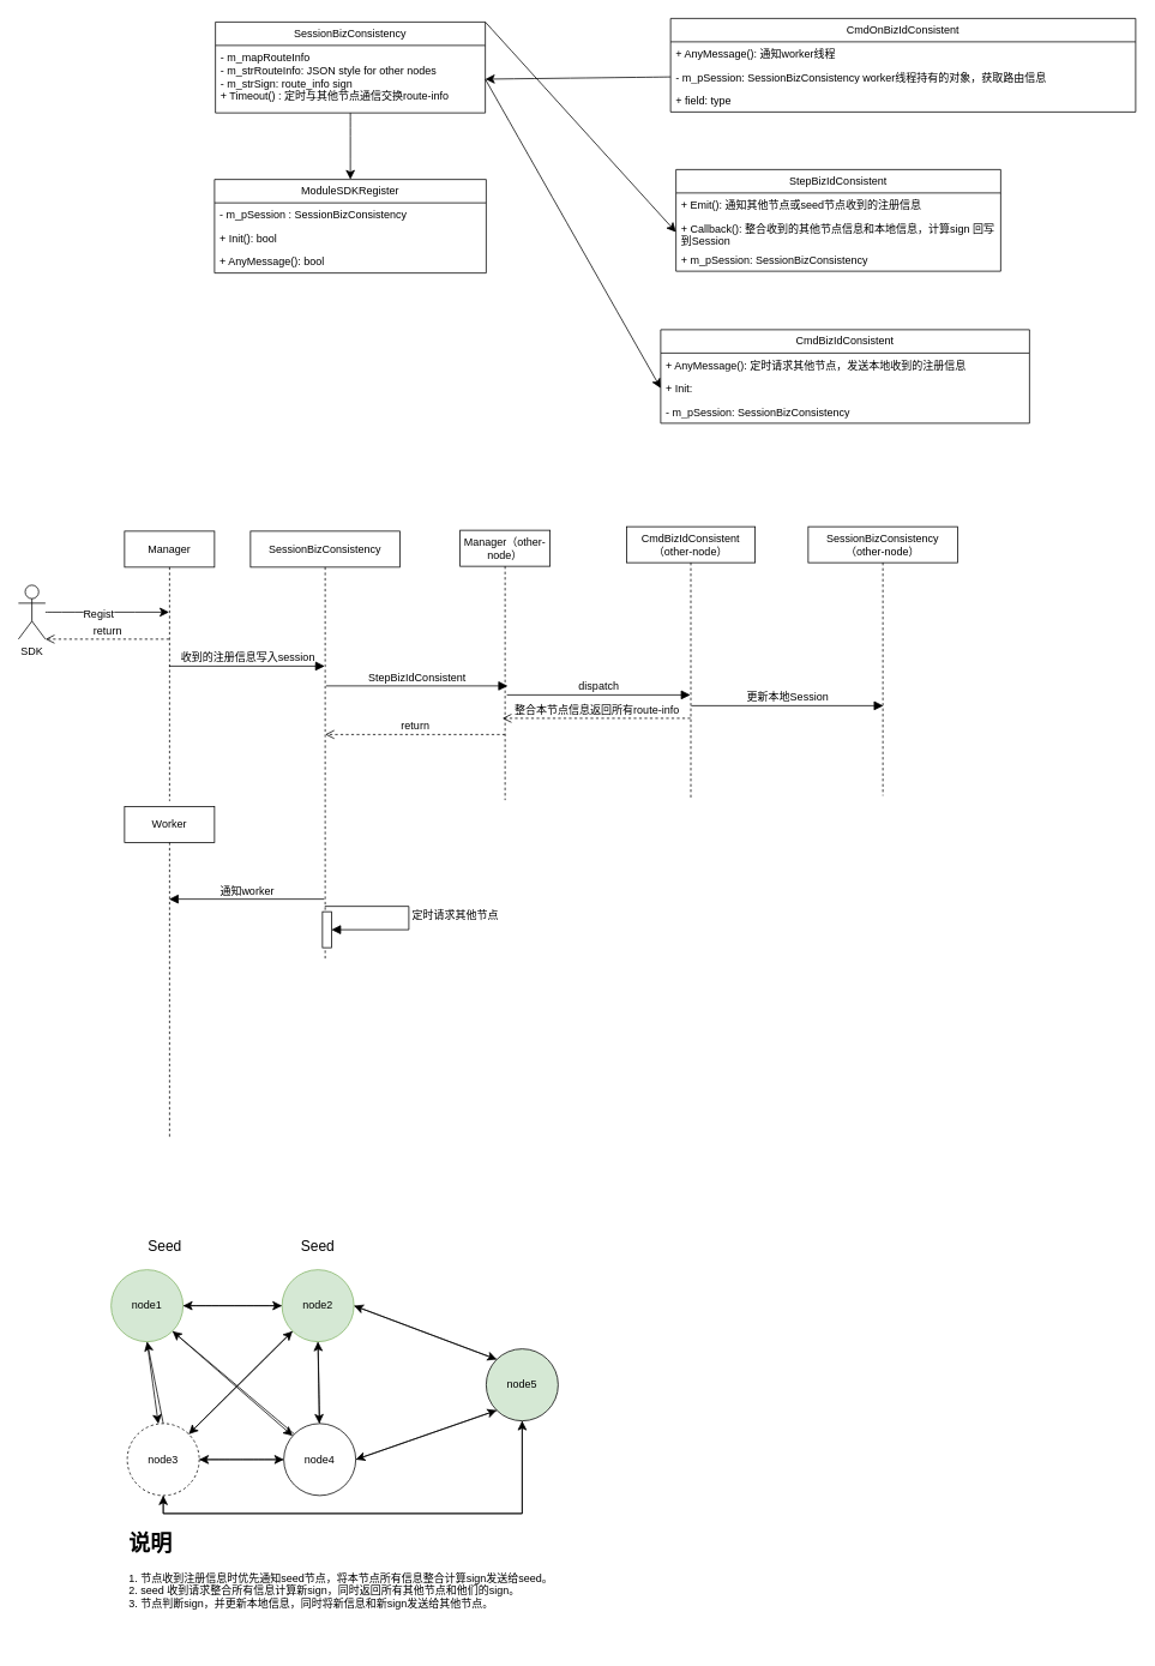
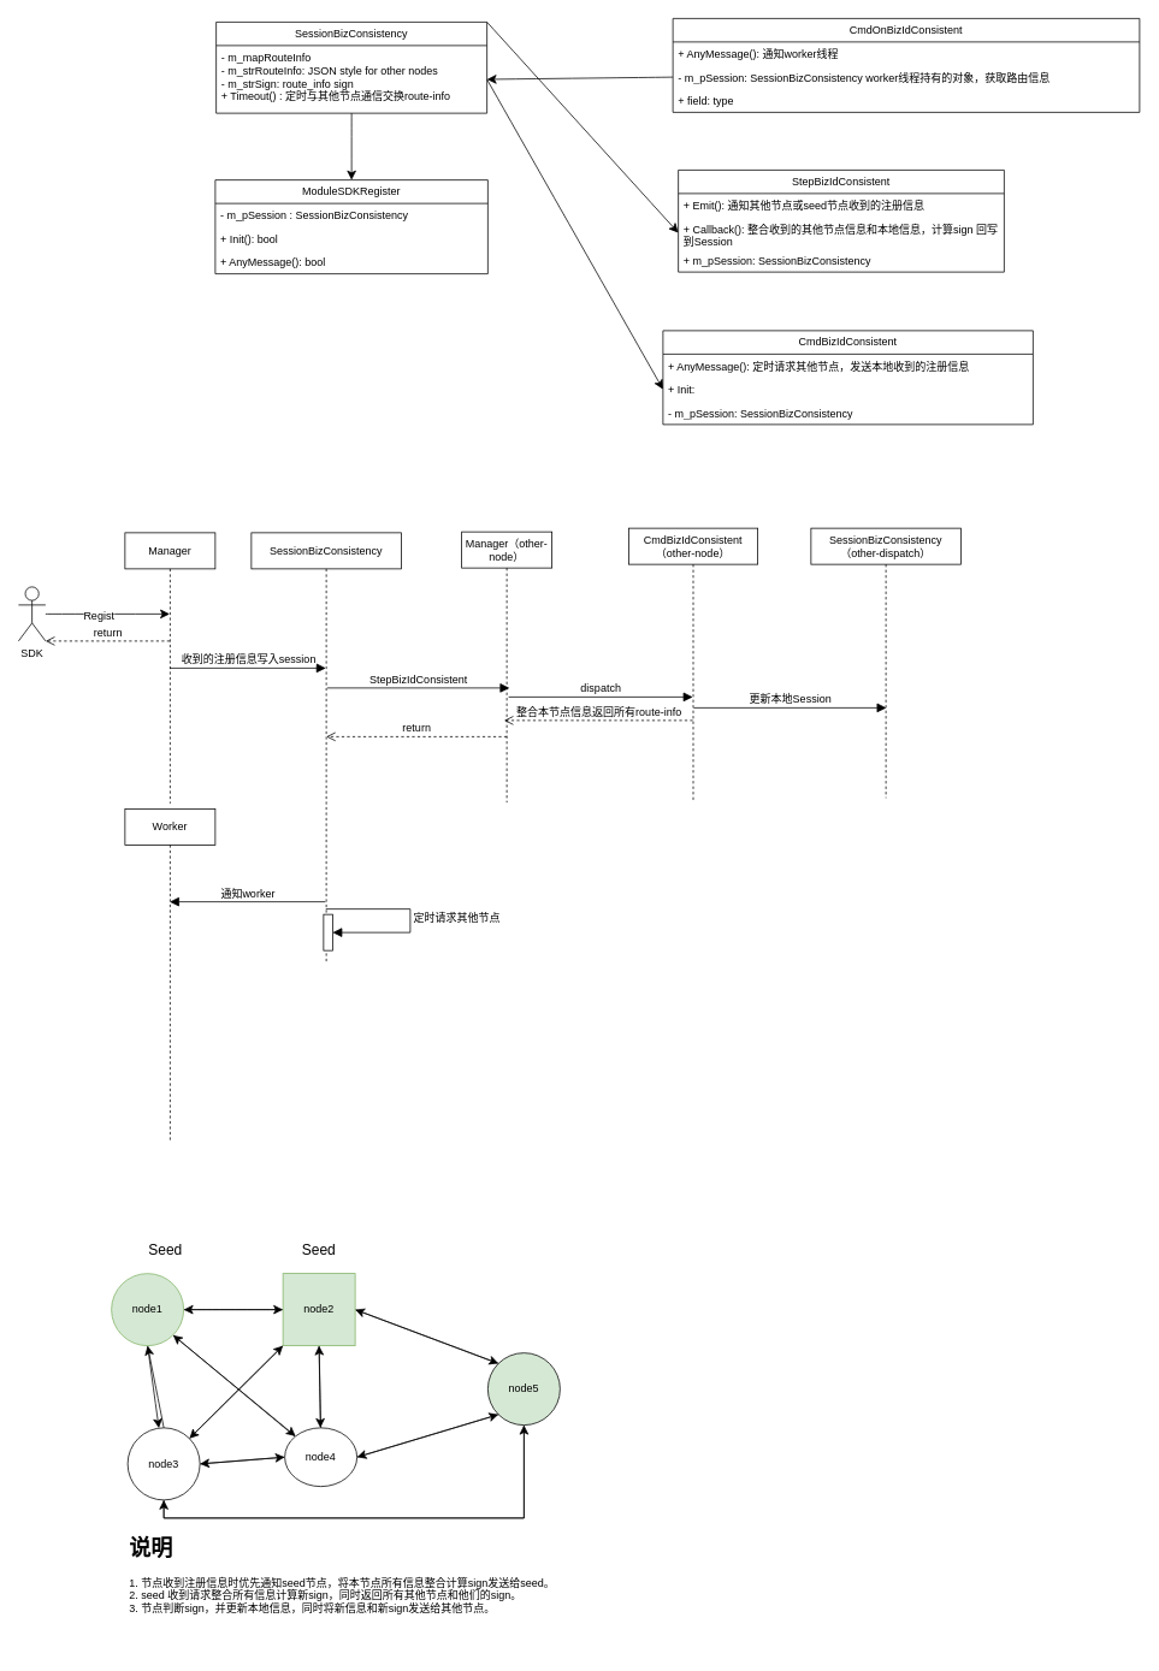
- <mxCell id="39" value="SessionBizConsistency（other-node）" style="shape=umlLifeline;perimeter=lifelinePerimeter;whiteSpace=wrap;html=1;container=1;dropTarget=0;collapsible=0;recursiveResize=0;outlineConnect=0;portConstraint=eastwest;newEdgeStyle={&quot;curved&quot;:0,&quot;rounded&quot;:0};" vertex="1" parent="1"><mxGeometry x="898" y="585" width="166" height="299" as="geometry" /></mxCell>
+ <mxCell id="39" value="SessionBizConsistency（other-dispatch）" style="shape=umlLifeline;perimeter=lifelinePerimeter;whiteSpace=wrap;html=1;container=1;dropTarget=0;collapsible=0;recursiveResize=0;outlineConnect=0;portConstraint=eastwest;newEdgeStyle={&quot;curved&quot;:0,&quot;rounded&quot;:0};" vertex="1" parent="1"><mxGeometry x="898" y="585" width="166" height="299" as="geometry" /></mxCell>
- <mxCell id="51" value="node2" style="ellipse;whiteSpace=wrap;html=1;aspect=fixed;fillColor=#d5e8d4;strokeColor=#82b366;" vertex="1" parent="1"><mxGeometry x="313" y="1411" width="80" height="80" as="geometry" /></mxCell>
+ <mxCell id="51" value="node2" style="whiteSpace=wrap;html=1;aspect=fixed;fillColor=#d5e8d4;strokeColor=#82b366;rounded=0;" vertex="1" parent="1"><mxGeometry x="313" y="1411" width="80" height="80" as="geometry" /></mxCell>
- <mxCell id="56" value="node3" style="ellipse;whiteSpace=wrap;html=1;aspect=fixed;dashed=1;" vertex="1" parent="1"><mxGeometry x="141" y="1582" width="80" height="80" as="geometry" /></mxCell>
+ <mxCell id="56" value="node3" style="ellipse;whiteSpace=wrap;html=1;aspect=fixed;" vertex="1" parent="1"><mxGeometry x="141" y="1582" width="80" height="80" as="geometry" /></mxCell>
- <mxCell id="61" value="node4" style="ellipse;whiteSpace=wrap;html=1;aspect=fixed;" vertex="1" parent="1"><mxGeometry x="315" y="1582" width="80" height="80" as="geometry" /></mxCell>
+ <mxCell id="61" value="node4" style="ellipse;whiteSpace=wrap;html=1;aspect=fixed;" vertex="1" parent="1"><mxGeometry x="315" y="1582" width="80" height="65" as="geometry" /></mxCell>
